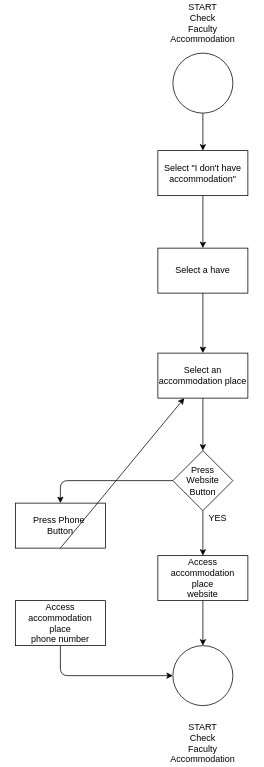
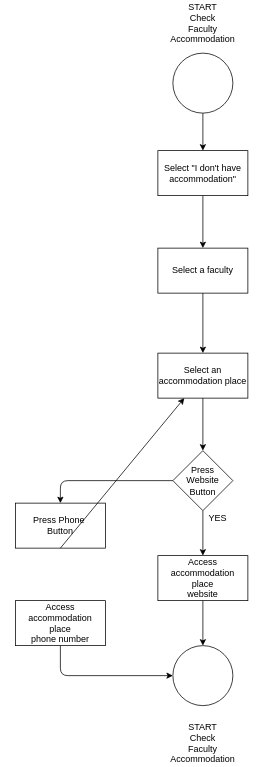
- <mxCell id="5" value="Select a have" style="rounded=0;whiteSpace=wrap;html=1;" vertex="1" parent="1"><mxGeometry x="210" y="330" width="120" height="60" as="geometry" /></mxCell>
+ <mxCell id="5" value="Select a faculty" style="rounded=0;whiteSpace=wrap;html=1;" vertex="1" parent="1"><mxGeometry x="210" y="330" width="120" height="60" as="geometry" /></mxCell>
